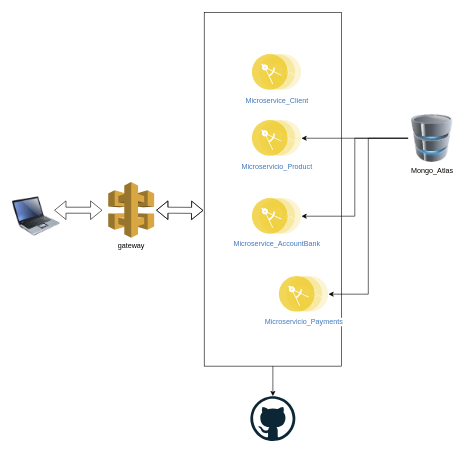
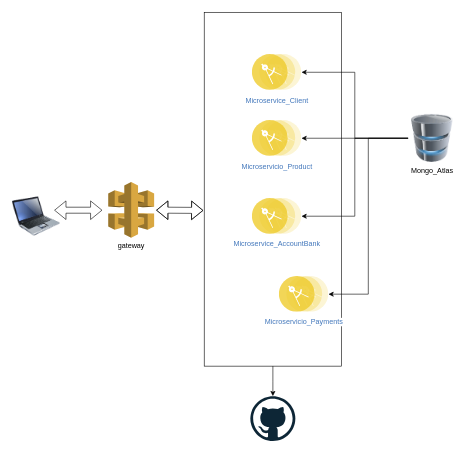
+ <mxCell id="5" style="edgeStyle=orthogonalEdgeStyle;rounded=0;orthogonalLoop=1;jettySize=auto;html=1;entryX=1;entryY=0.5;entryDx=0;entryDy=0;" parent="1" source="9" target="2" edge="1"><mxGeometry relative="1" as="geometry" /></mxCell>
